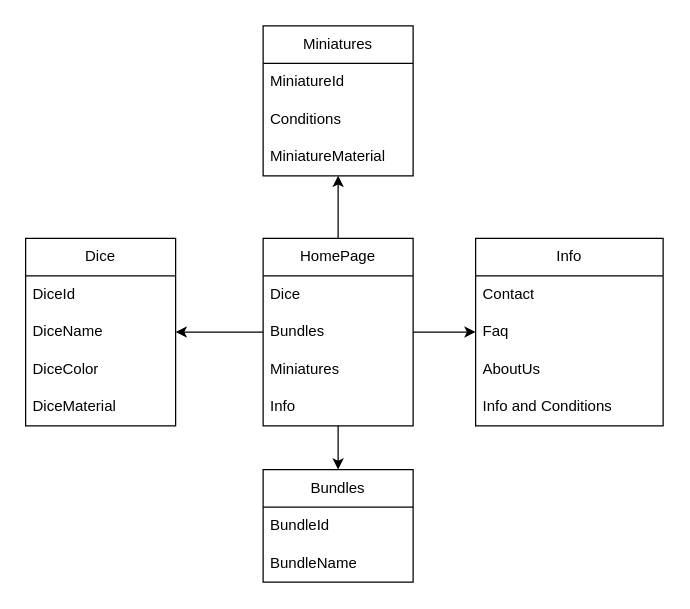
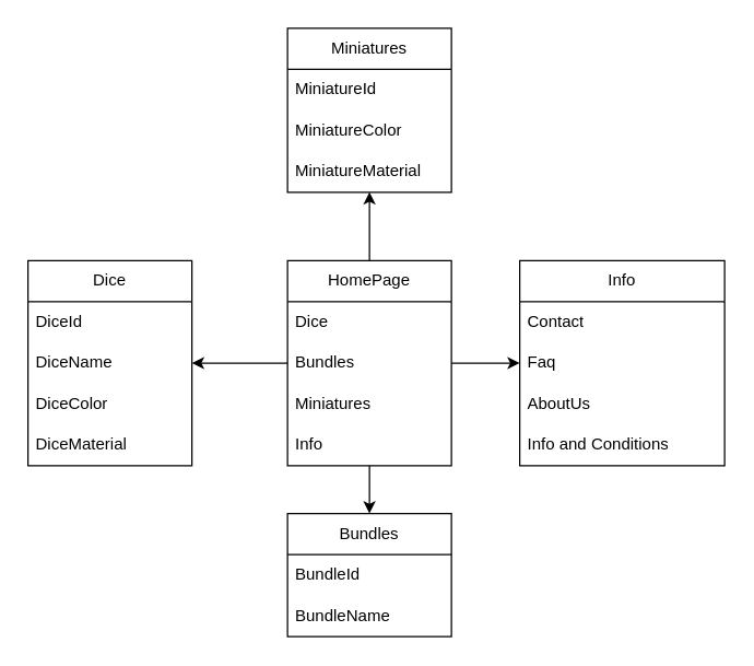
- <mxCell id="12" value="Conditions" style="text;strokeColor=none;fillColor=none;align=left;verticalAlign=middle;spacingLeft=4;spacingRight=4;overflow=hidden;points=[[0,0.5],[1,0.5]];portConstraint=eastwest;rotatable=0;whiteSpace=wrap;html=1;" vertex="1" parent="10"><mxGeometry y="60" width="120" height="30" as="geometry" /></mxCell>
+ <mxCell id="12" value="MiniatureColor" style="text;strokeColor=none;fillColor=none;align=left;verticalAlign=middle;spacingLeft=4;spacingRight=4;overflow=hidden;points=[[0,0.5],[1,0.5]];portConstraint=eastwest;rotatable=0;whiteSpace=wrap;html=1;" vertex="1" parent="10"><mxGeometry y="60" width="120" height="30" as="geometry" /></mxCell>
